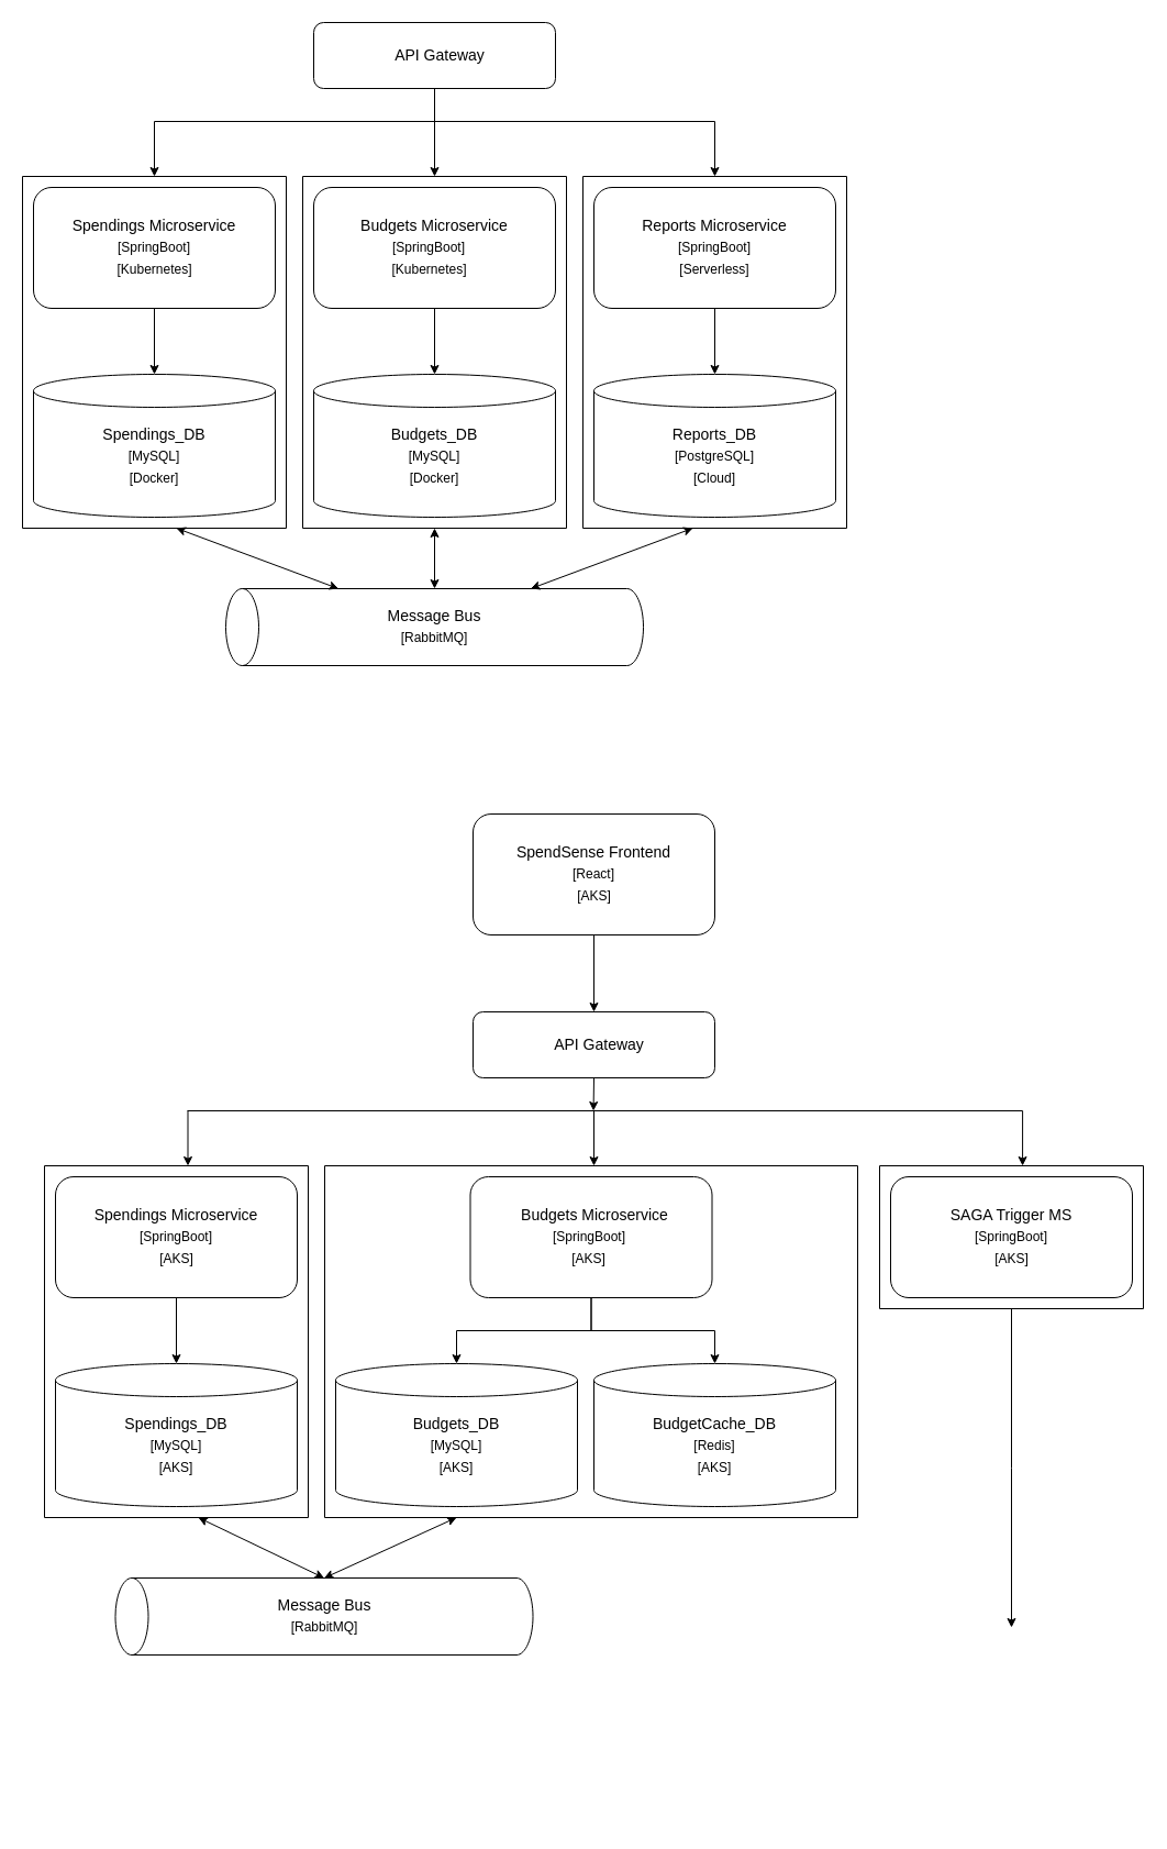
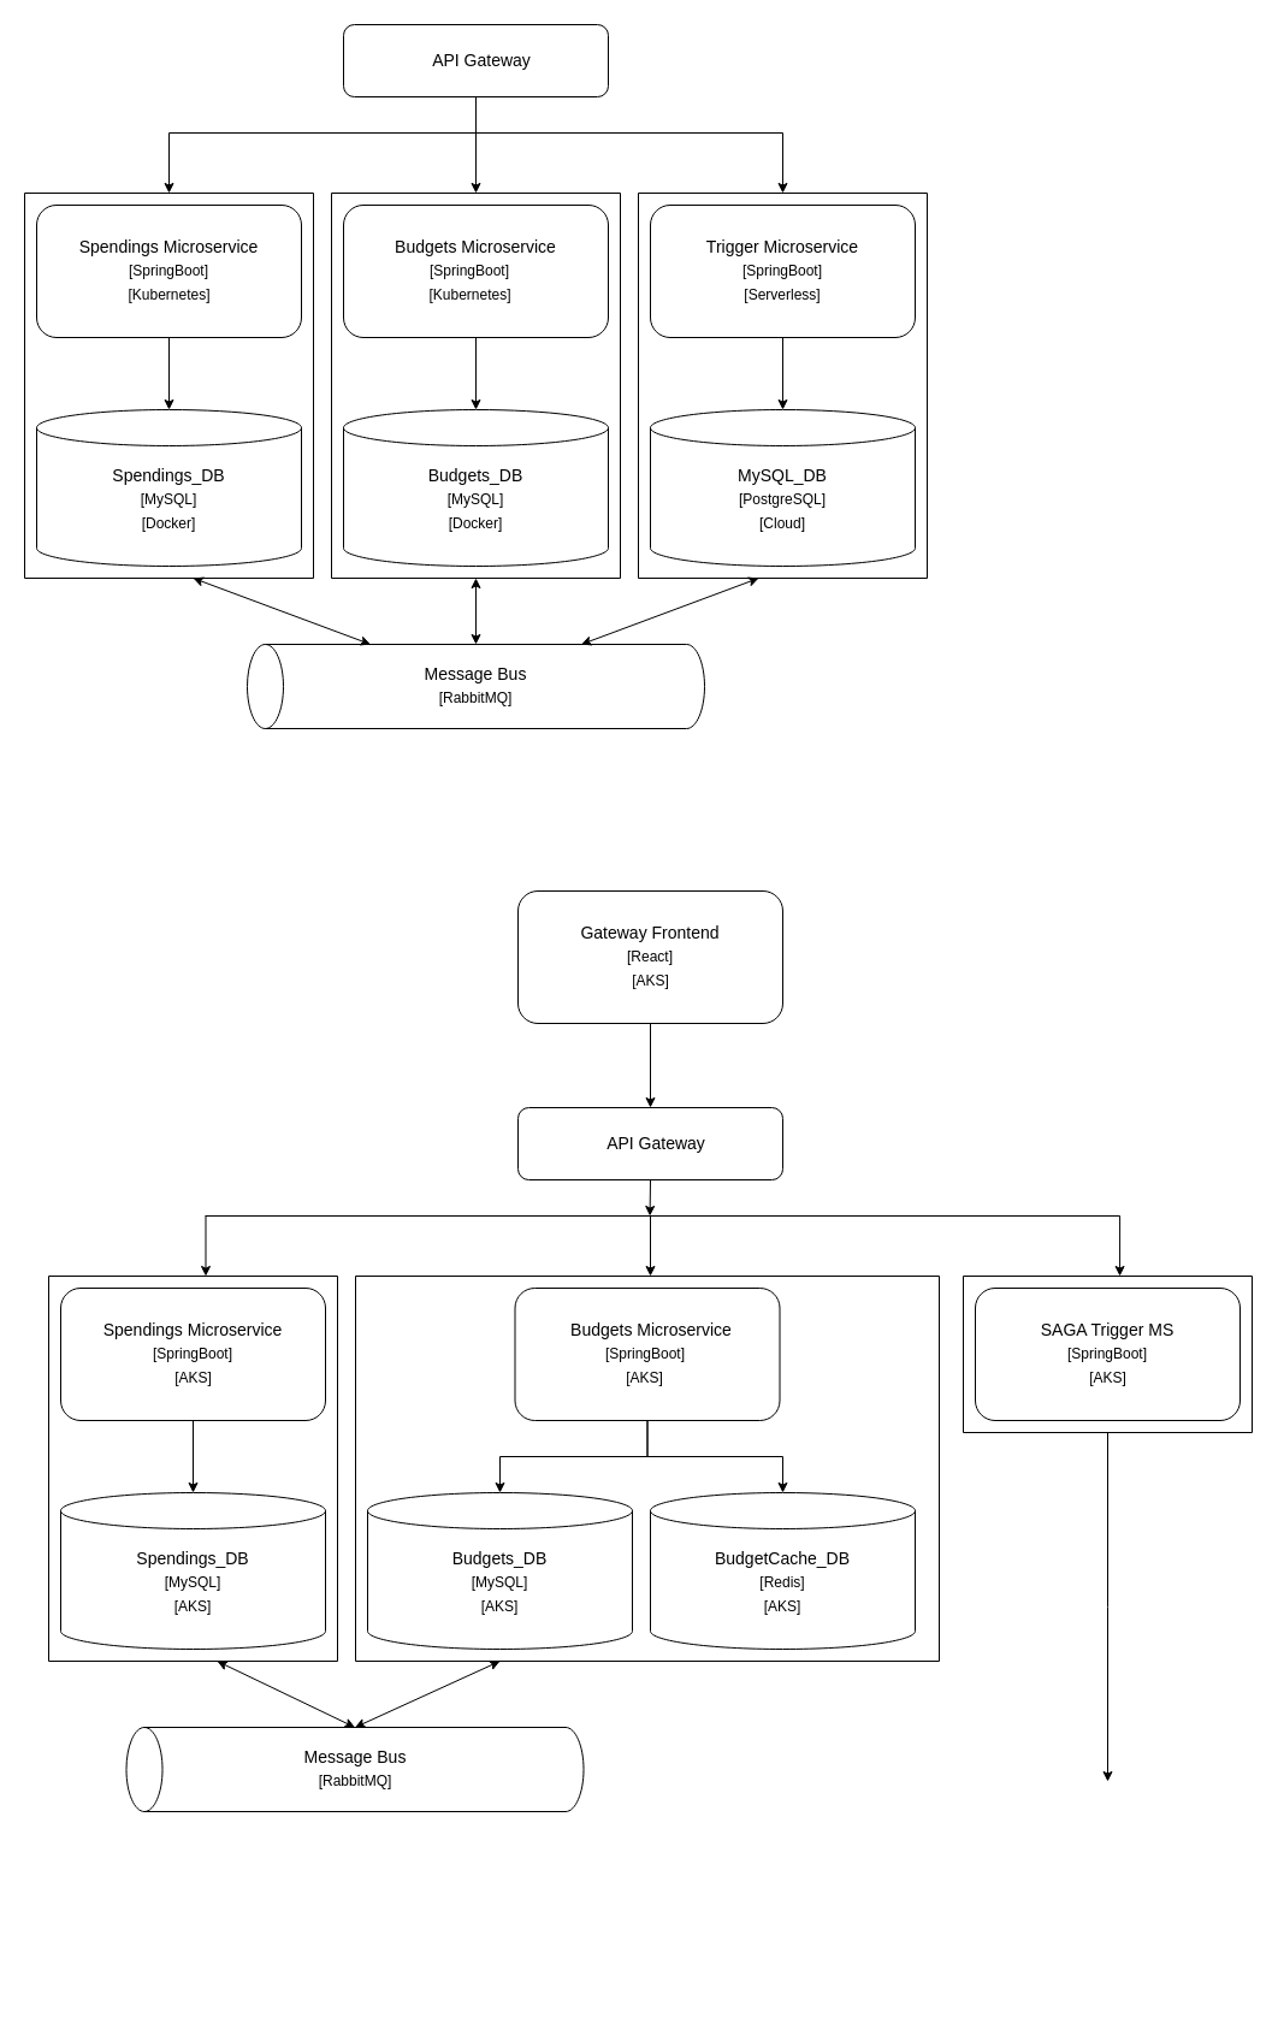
- <mxCell id="14" value="&lt;font style=&quot;font-size: 14px;&quot;&gt;Reports Microservice&lt;/font&gt;" style="text;html=1;align=center;verticalAlign=middle;whiteSpace=wrap;rounded=0;" parent="1" vertex="1"><mxGeometry x="570" y="190" width="160" height="30" as="geometry" /></mxCell>
+ <mxCell id="14" value="&lt;font style=&quot;font-size: 14px;&quot;&gt;Trigger Microservice&lt;/font&gt;" style="text;html=1;align=center;verticalAlign=middle;whiteSpace=wrap;rounded=0;" parent="1" vertex="1"><mxGeometry x="570" y="190" width="160" height="30" as="geometry" /></mxCell>
- <mxCell id="28" value="&lt;font style=&quot;font-size: 14px;&quot;&gt;Reports_DB&lt;/font&gt;" style="text;html=1;align=center;verticalAlign=middle;whiteSpace=wrap;rounded=0;" parent="1" vertex="1"><mxGeometry x="570" y="380" width="160" height="30" as="geometry" /></mxCell>
+ <mxCell id="28" value="&lt;font style=&quot;font-size: 14px;&quot;&gt;MySQL_DB&lt;/font&gt;" style="text;html=1;align=center;verticalAlign=middle;whiteSpace=wrap;rounded=0;" parent="1" vertex="1"><mxGeometry x="570" y="380" width="160" height="30" as="geometry" /></mxCell>
- <mxCell id="82" value="&lt;font style=&quot;font-size: 14px;&quot;&gt;SpendSense Frontend&lt;/font&gt;" style="text;html=1;align=center;verticalAlign=middle;whiteSpace=wrap;rounded=0;" vertex="1" parent="1"><mxGeometry x="460" y="760" width="160" height="30" as="geometry" /></mxCell>
+ <mxCell id="82" value="&lt;font style=&quot;font-size: 14px;&quot;&gt;Gateway Frontend&lt;/font&gt;" style="text;html=1;align=center;verticalAlign=middle;whiteSpace=wrap;rounded=0;" vertex="1" parent="1"><mxGeometry x="460" y="760" width="160" height="30" as="geometry" /></mxCell>
